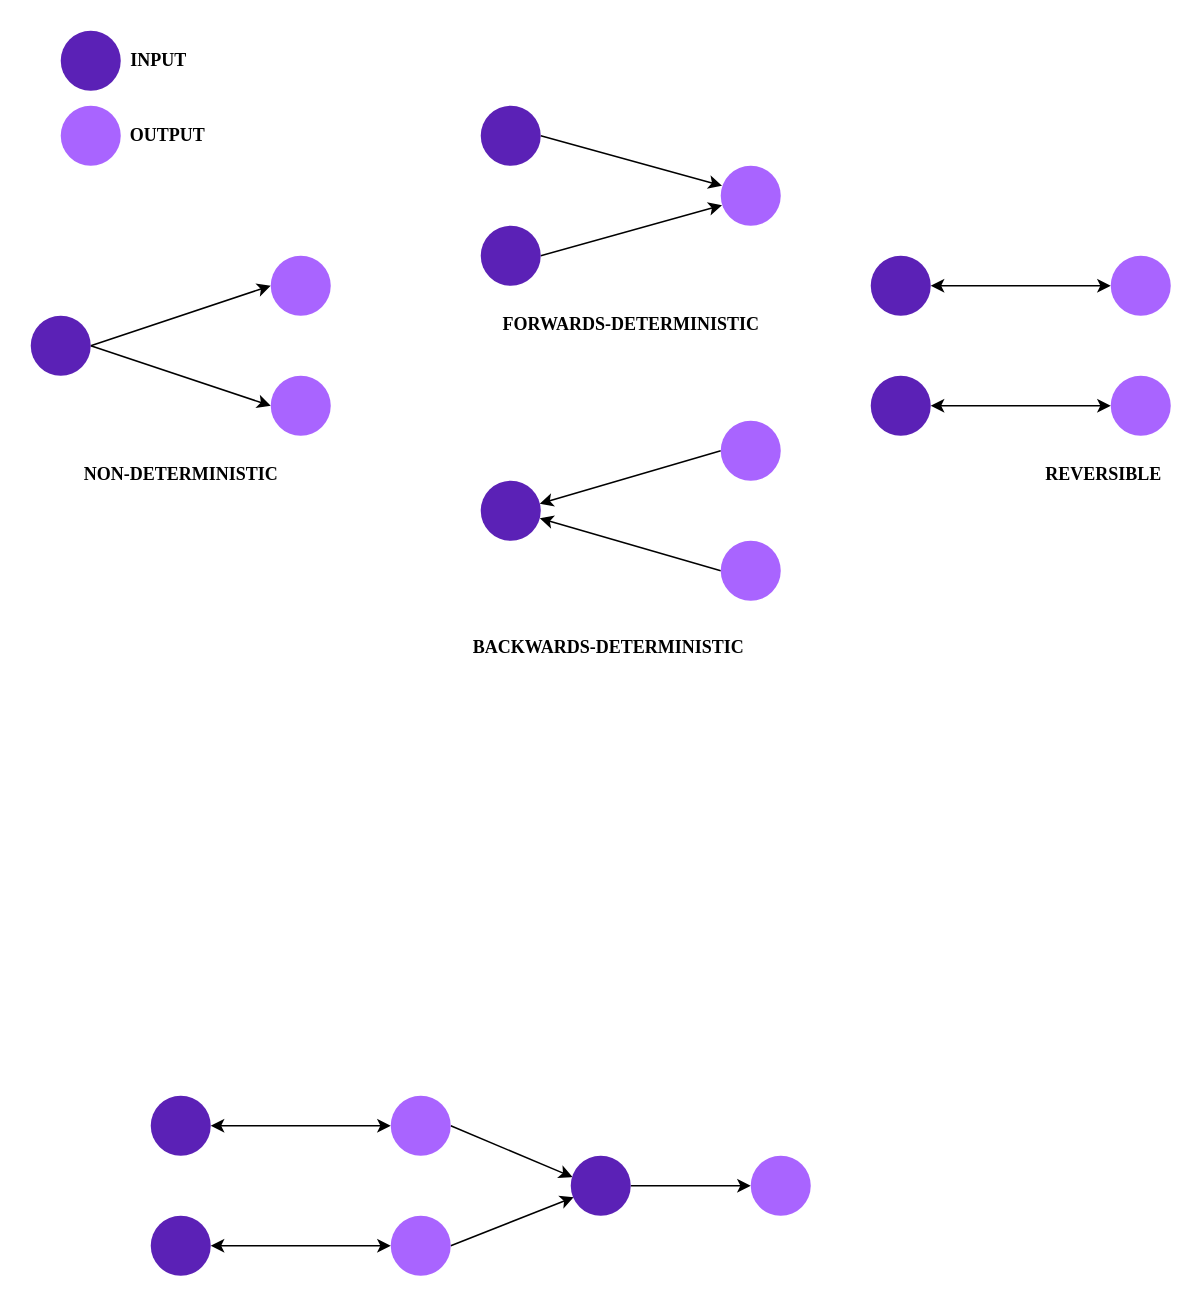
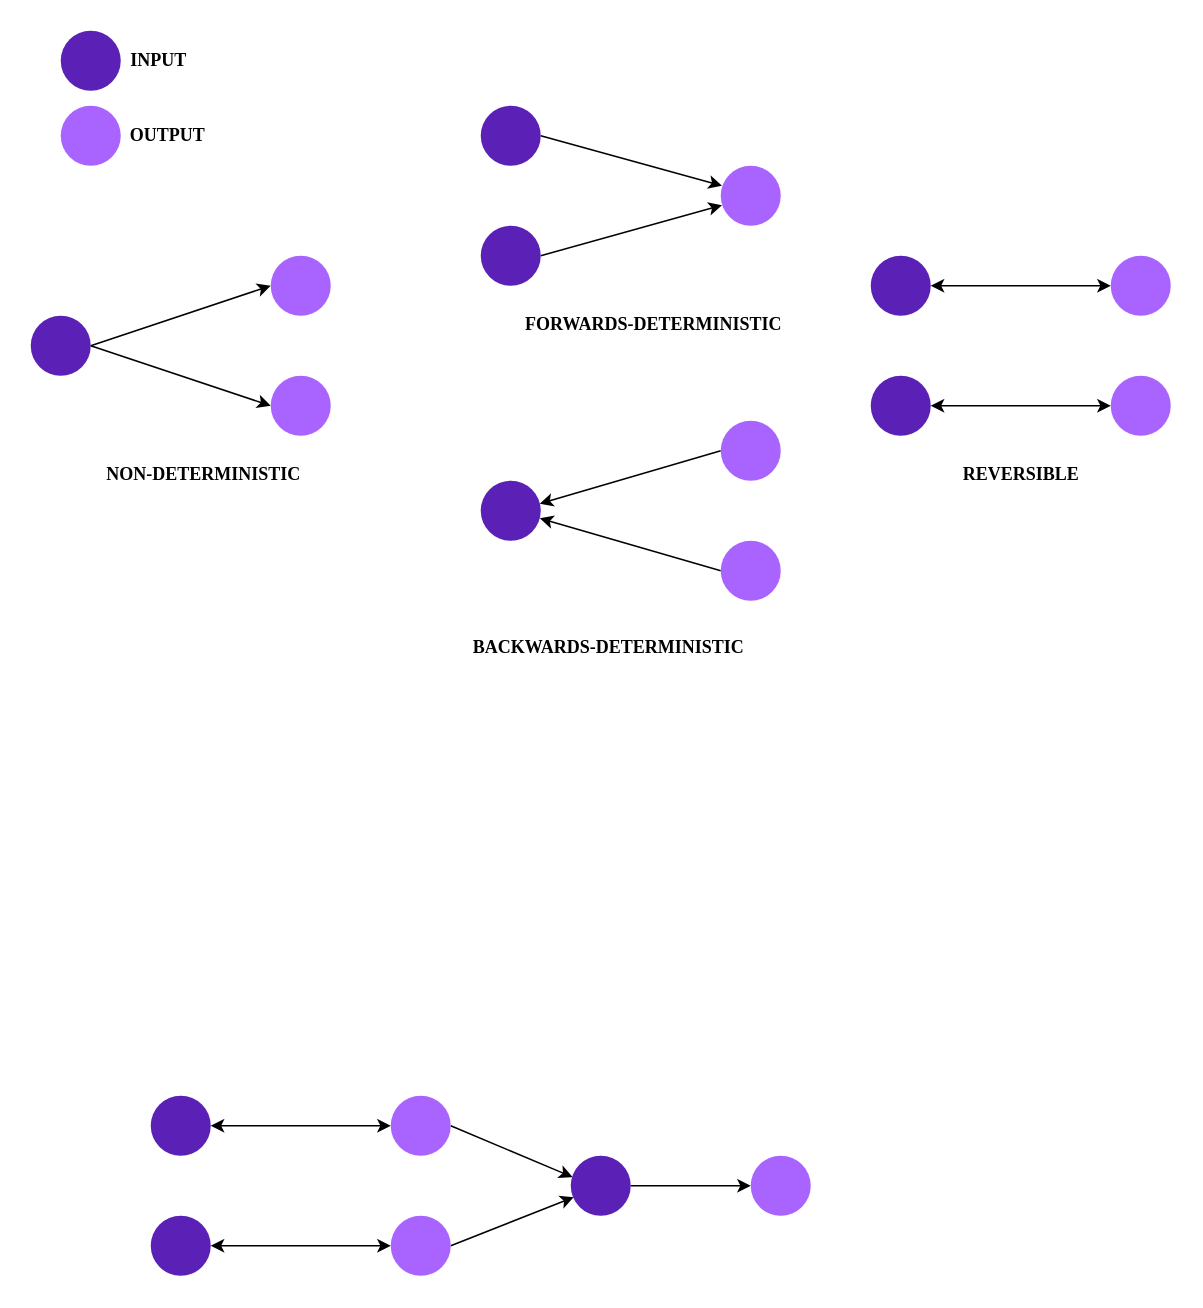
- <mxCell id="11" value="&lt;b&gt;FORWARDS-DETERMINISTIC&lt;/b&gt;" style="text;html=1;align=center;verticalAlign=middle;resizable=0;points=[];autosize=1;strokeColor=none;fillColor=none;fontFamily=PP Mori;" parent="1" vertex="1"><mxGeometry x="330" y="206" width="180" height="20" as="geometry" /></mxCell>
+ <mxCell id="11" value="&lt;b&gt;FORWARDS-DETERMINISTIC&lt;/b&gt;" style="text;html=1;align=center;verticalAlign=middle;resizable=0;points=[];autosize=1;strokeColor=none;fillColor=none;fontFamily=PP Mori;" parent="1" vertex="1"><mxGeometry x="345" y="206" width="180" height="20" as="geometry" /></mxCell>
- <mxCell id="7" value="&lt;b&gt;NON-DETERMINISTIC&lt;/b&gt;" style="text;html=1;align=center;verticalAlign=middle;resizable=0;points=[];autosize=1;strokeColor=none;fillColor=none;fontFamily=PP Mori;" parent="1" vertex="1"><mxGeometry x="50" y="306" width="140" height="20" as="geometry" /></mxCell>
+ <mxCell id="7" value="&lt;b&gt;NON-DETERMINISTIC&lt;/b&gt;" style="text;html=1;align=center;verticalAlign=middle;resizable=0;points=[];autosize=1;strokeColor=none;fillColor=none;fontFamily=PP Mori;" parent="1" vertex="1"><mxGeometry x="65" y="306" width="140" height="20" as="geometry" /></mxCell>
- <mxCell id="17" value="&lt;b&gt;REVERSIBLE&lt;/b&gt;" style="text;html=1;align=center;verticalAlign=middle;resizable=0;points=[];autosize=1;strokeColor=none;fillColor=none;fontFamily=PP Mori;" parent="1" vertex="1"><mxGeometry x="690" y="306" width="90" height="20" as="geometry" /></mxCell>
+ <mxCell id="17" value="&lt;b&gt;REVERSIBLE&lt;/b&gt;" style="text;html=1;align=center;verticalAlign=middle;resizable=0;points=[];autosize=1;strokeColor=none;fillColor=none;fontFamily=PP Mori;" parent="1" vertex="1"><mxGeometry x="635" y="306" width="90" height="20" as="geometry" /></mxCell>
